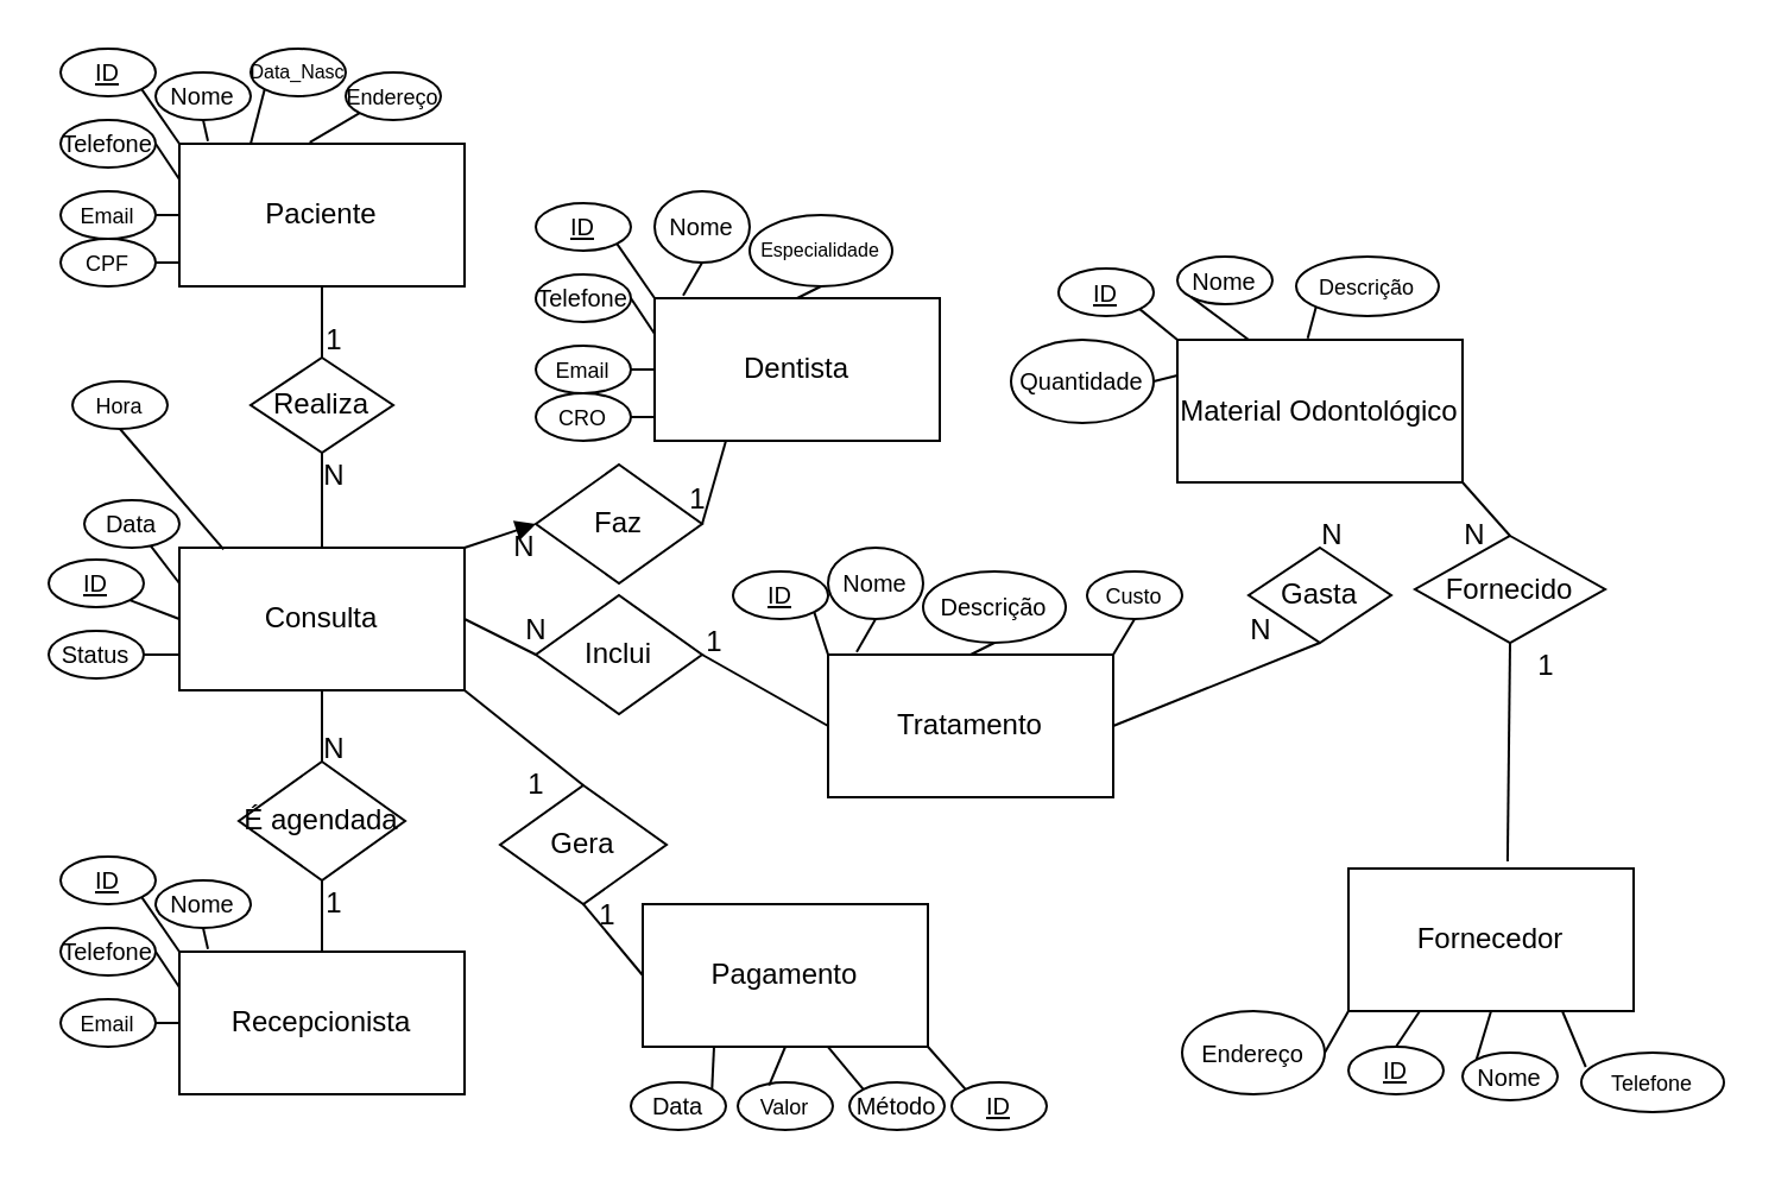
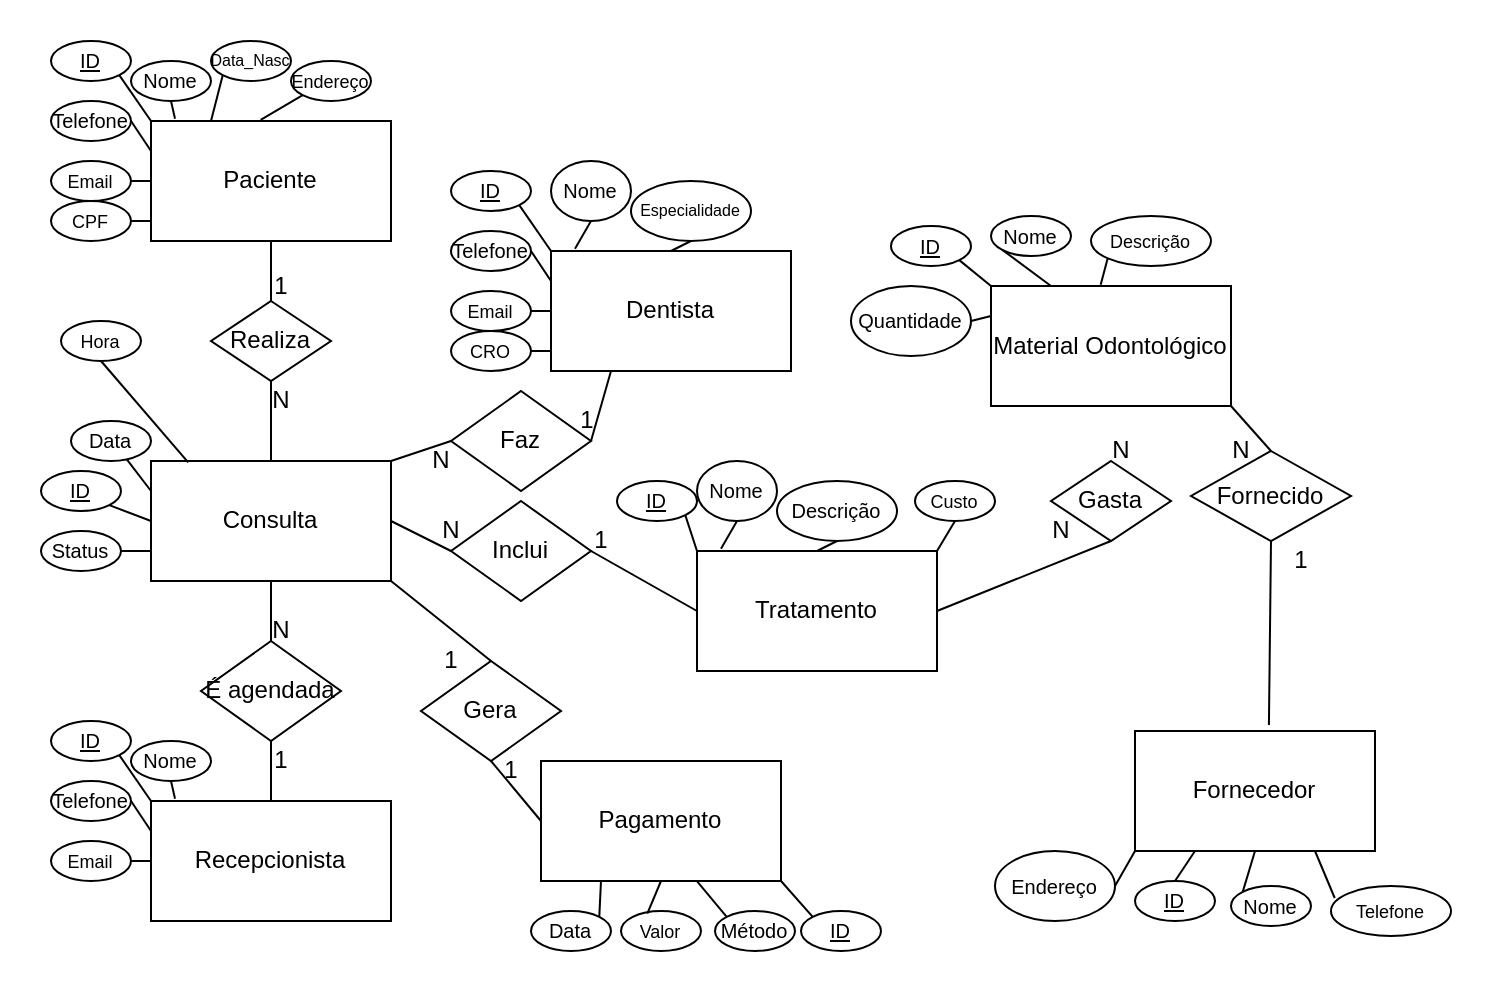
- <mxCell id="91" value="" style="endArrow=block;html=1;rounded=0;exitX=1;exitY=0;exitDx=0;exitDy=0;entryX=0;entryY=0.5;entryDx=0;entryDy=0;" edge="1" parent="1" source="39" target="90"><mxGeometry width="50" height="50" relative="1" as="geometry"><mxPoint x="285" y="205" as="sourcePoint" /><mxPoint x="335" y="155" as="targetPoint" /></mxGeometry></mxCell>
+ <mxCell id="91" value="" style="endArrow=none;html=1;rounded=0;exitX=1;exitY=0;exitDx=0;exitDy=0;entryX=0;entryY=0.5;entryDx=0;entryDy=0;" edge="1" parent="1" source="39" target="90"><mxGeometry width="50" height="50" relative="1" as="geometry"><mxPoint x="285" y="205" as="sourcePoint" /><mxPoint x="335" y="155" as="targetPoint" /></mxGeometry></mxCell>
